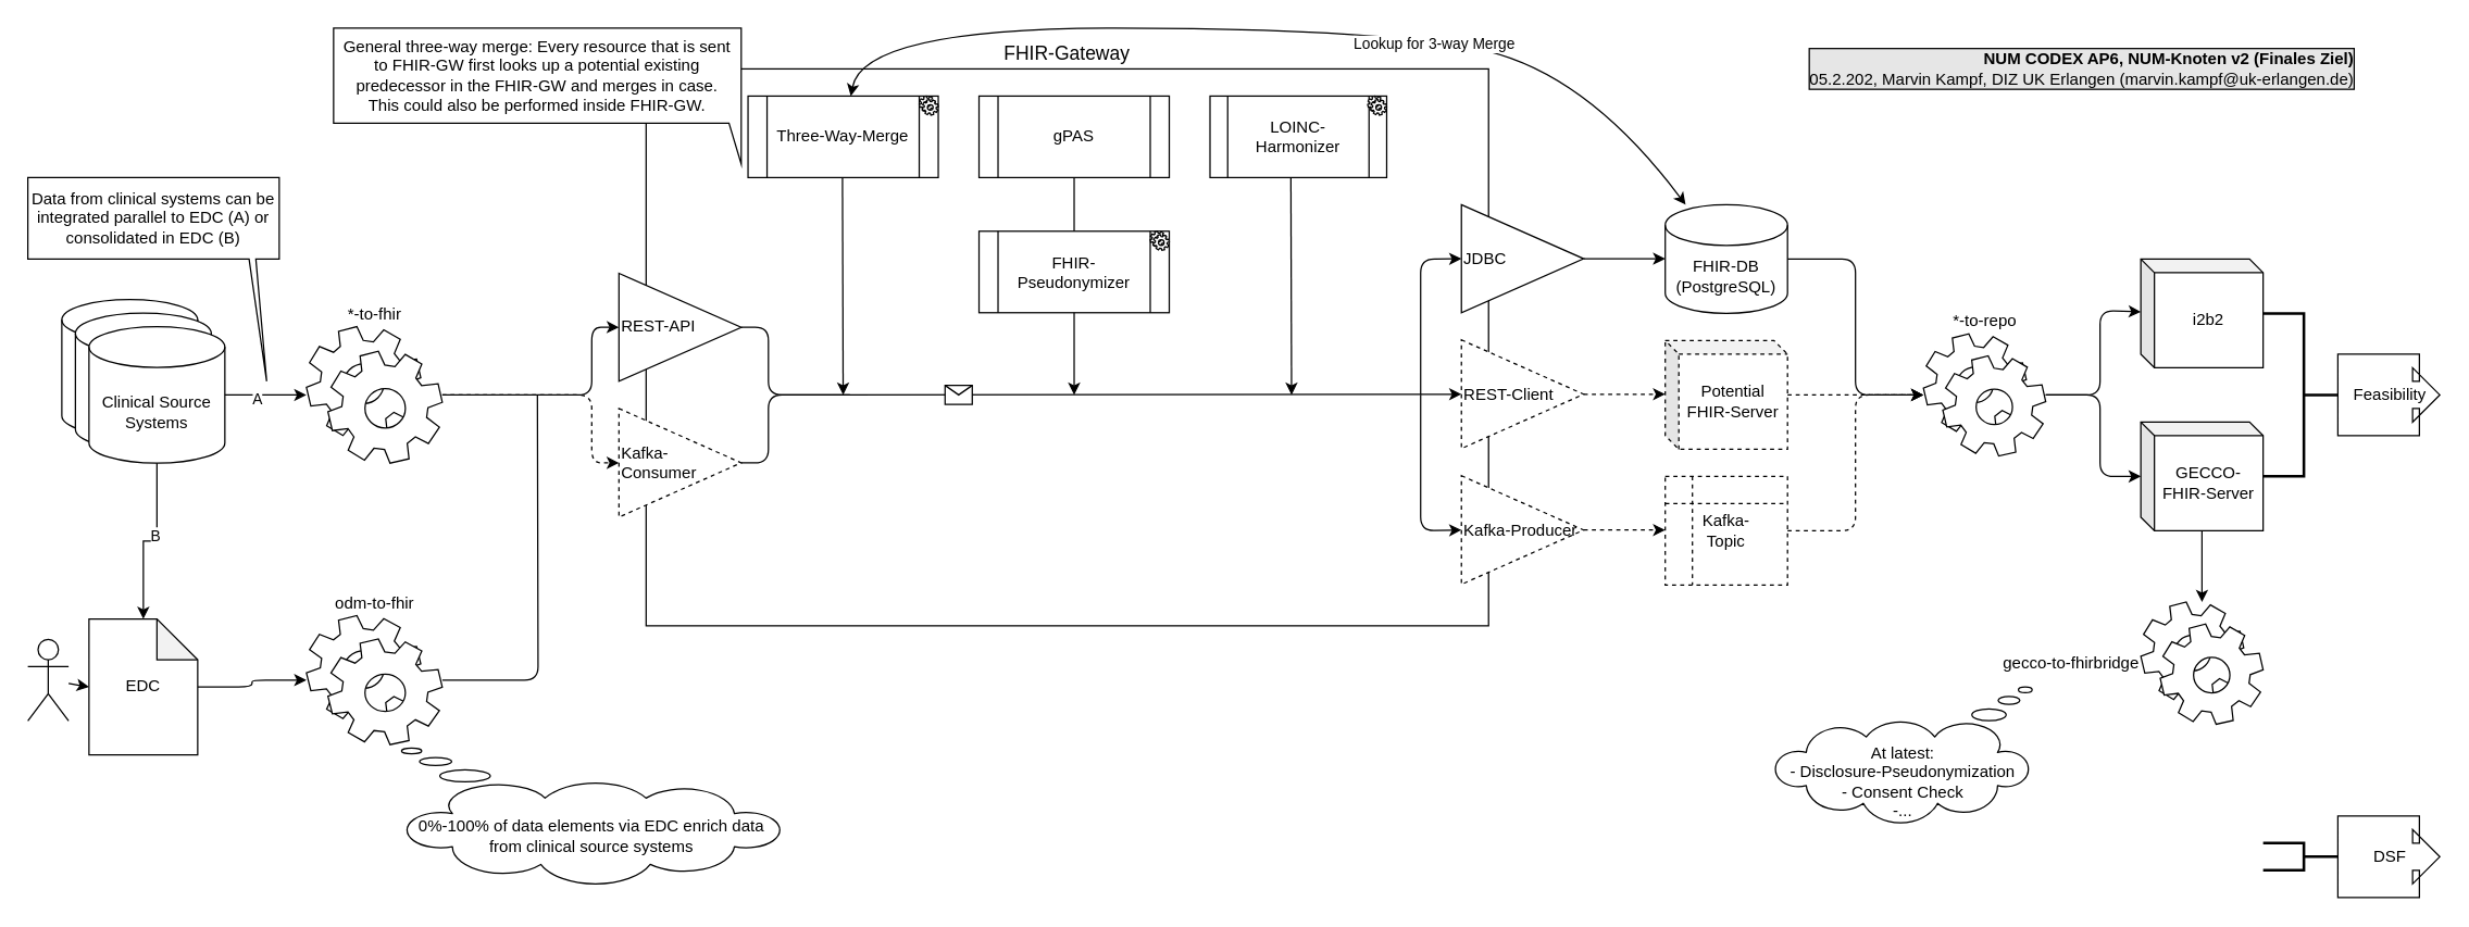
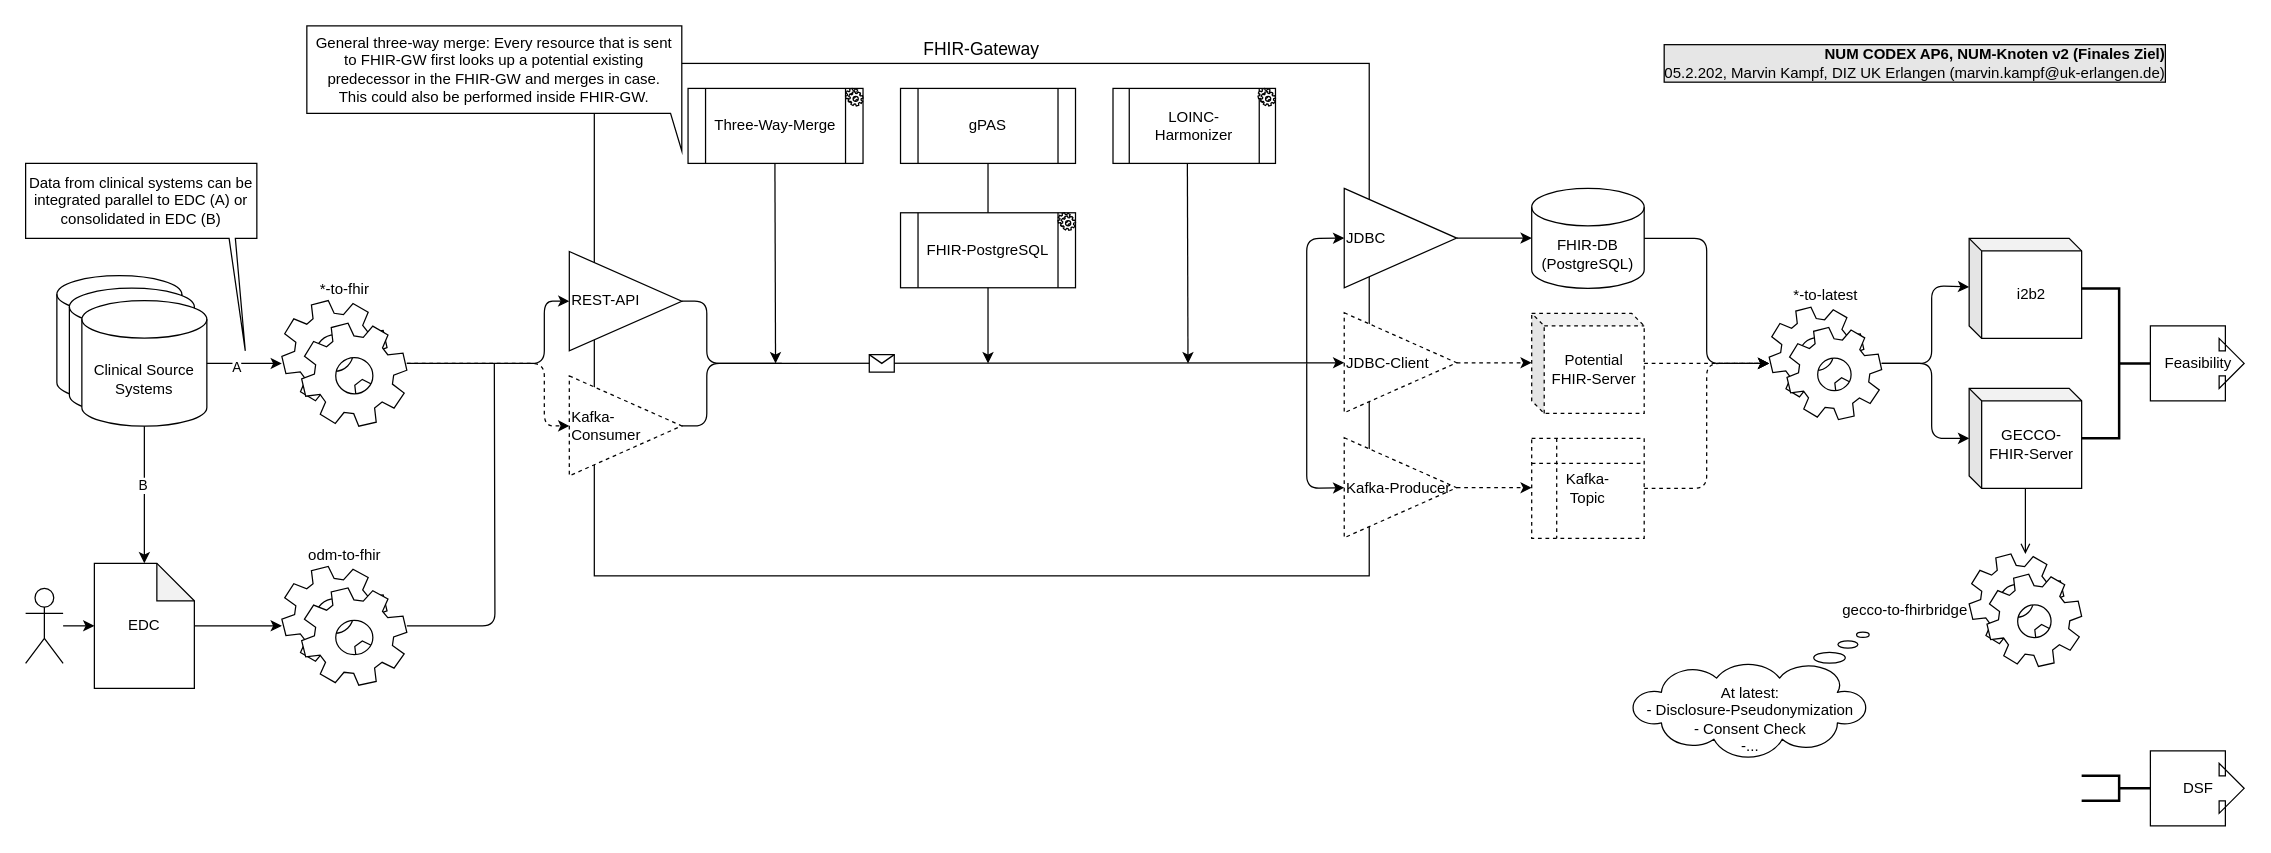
- <mxCell id="67" value="" style="endArrow=classic;html=1;curved=1;startArrow=classic;startFill=1;" edge="1" parent="1" source="8" target="27"><mxGeometry width="50" height="50" relative="1" as="geometry"><mxPoint x="795" y="340" as="sourcePoint" /><mxPoint x="845" y="290" as="targetPoint" /><Array as="points"><mxPoint x="635" y="20" /><mxPoint x="1005" y="20" /><mxPoint x="1165" y="50" /></Array></mxGeometry></mxCell>
- <mxCell id="68" value="Lookup for 3-way Merge" style="edgeLabel;html=1;align=center;verticalAlign=middle;resizable=0;points=[];" vertex="1" connectable="0" parent="67"><mxGeometry x="0.332" y="-2" relative="1" as="geometry"><mxPoint as="offset" /></mxGeometry></mxCell>
- <mxCell id="7" value="FHIR-Pseudonymizer" style="shape=process;whiteSpace=wrap;html=1;backgroundOutline=1;" parent="3" vertex="1"><mxGeometry x="265" y="119.5" width="140" height="60" as="geometry" /></mxCell>
+ <mxCell id="7" value="FHIR-PostgreSQL" style="shape=process;whiteSpace=wrap;html=1;backgroundOutline=1;" parent="3" vertex="1"><mxGeometry x="265" y="119.5" width="140" height="60" as="geometry" /></mxCell>
- <mxCell id="50" value="*-to-repo" style="shape=mxgraph.bpmn.service_task;html=1;outlineConnect=0;labelPosition=center;verticalLabelPosition=top;align=center;verticalAlign=bottom;" parent="1" vertex="1"><mxGeometry x="1415" y="245" width="90" height="90" as="geometry" /></mxCell>
+ <mxCell id="50" value="*-to-latest" style="shape=mxgraph.bpmn.service_task;html=1;outlineConnect=0;labelPosition=center;verticalLabelPosition=top;align=center;verticalAlign=bottom;" parent="1" vertex="1"><mxGeometry x="1415" y="245" width="90" height="90" as="geometry" /></mxCell>
- <mxCell id="11" value="REST-Client" style="triangle;whiteSpace=wrap;html=1;align=left;dashed=1;" parent="3" vertex="1"><mxGeometry x="620" y="199.5" width="90" height="80" as="geometry" /></mxCell>
+ <mxCell id="11" value="JDBC-Client" style="triangle;whiteSpace=wrap;html=1;align=left;dashed=1;" parent="3" vertex="1"><mxGeometry x="620" y="199.5" width="90" height="80" as="geometry" /></mxCell>
- <mxCell id="58" value="" style="endArrow=classic;html=1;" parent="1" source="53" target="47" edge="1"><mxGeometry width="50" height="50" relative="1" as="geometry"><mxPoint x="1175" y="330" as="sourcePoint" /><mxPoint x="1225" y="280" as="targetPoint" /></mxGeometry></mxCell>
+ <mxCell id="58" value="" style="endArrow=open;html=1;" parent="1" source="53" target="47" edge="1"><mxGeometry width="50" height="50" relative="1" as="geometry"><mxPoint x="1175" y="330" as="sourcePoint" /><mxPoint x="1225" y="280" as="targetPoint" /></mxGeometry></mxCell>
- <mxCell id="33" value="EDC" style="shape=note;whiteSpace=wrap;html=1;backgroundOutline=1;darkOpacity=0.05;fontSize=12;align=center;" parent="1" vertex="1"><mxGeometry x="65" y="455" width="80" height="100" as="geometry" /></mxCell>
+ <mxCell id="33" value="EDC" style="shape=note;whiteSpace=wrap;html=1;backgroundOutline=1;darkOpacity=0.05;fontSize=12;align=center;" parent="1" vertex="1"><mxGeometry x="75" y="450" width="80" height="100" as="geometry" /></mxCell>
- <mxCell id="49" value="0%-100% of data elements via EDC enrich data from clinical source systems" style="whiteSpace=wrap;html=1;shape=mxgraph.basic.cloud_callout;align=center;flipH=1;direction=west;labelPosition=center;verticalLabelPosition=middle;verticalAlign=middle;spacingTop=30;" parent="1" vertex="1"><mxGeometry x="295" y="550" width="280" height="100" as="geometry" /></mxCell>
